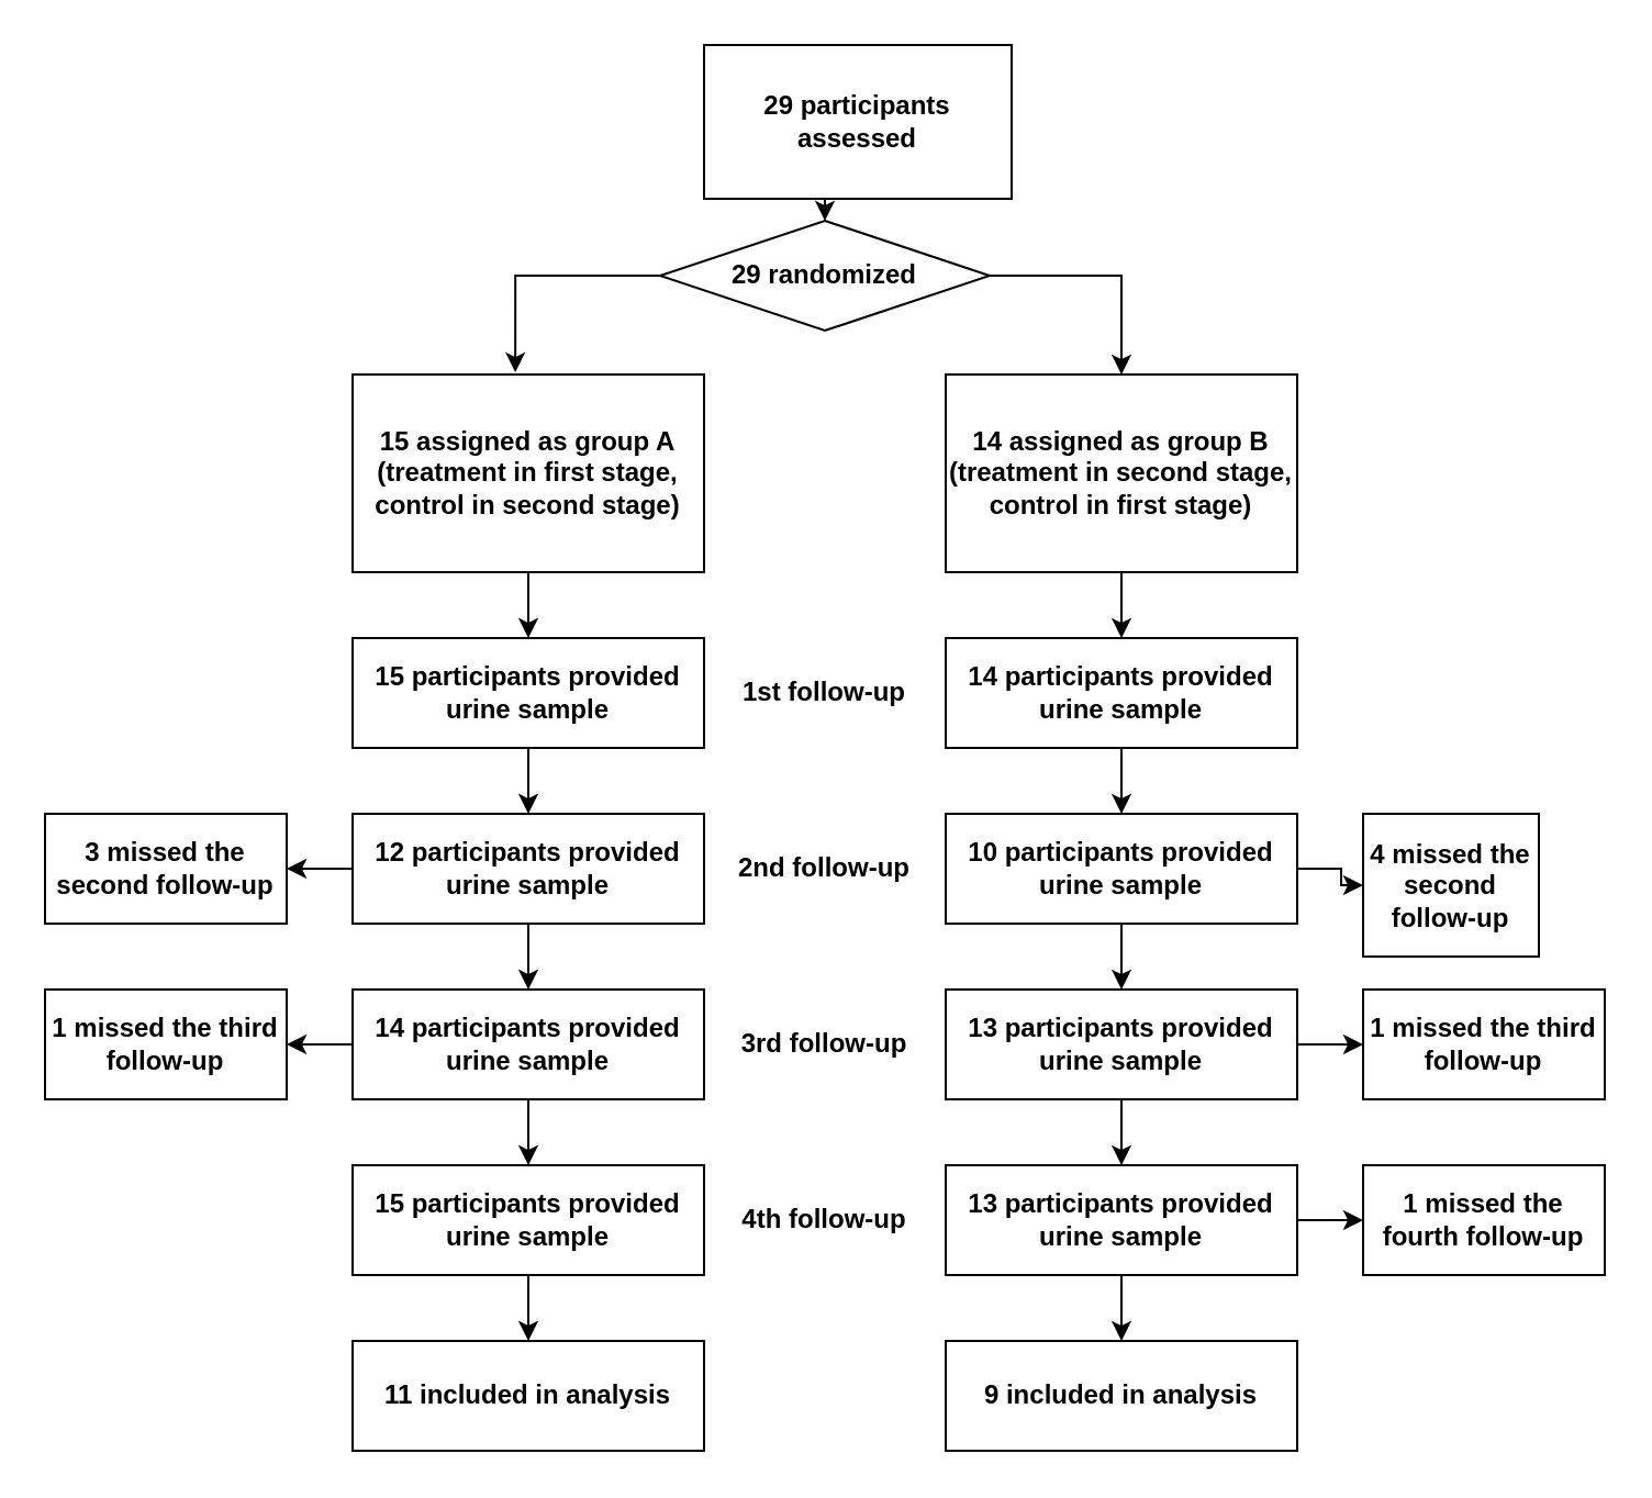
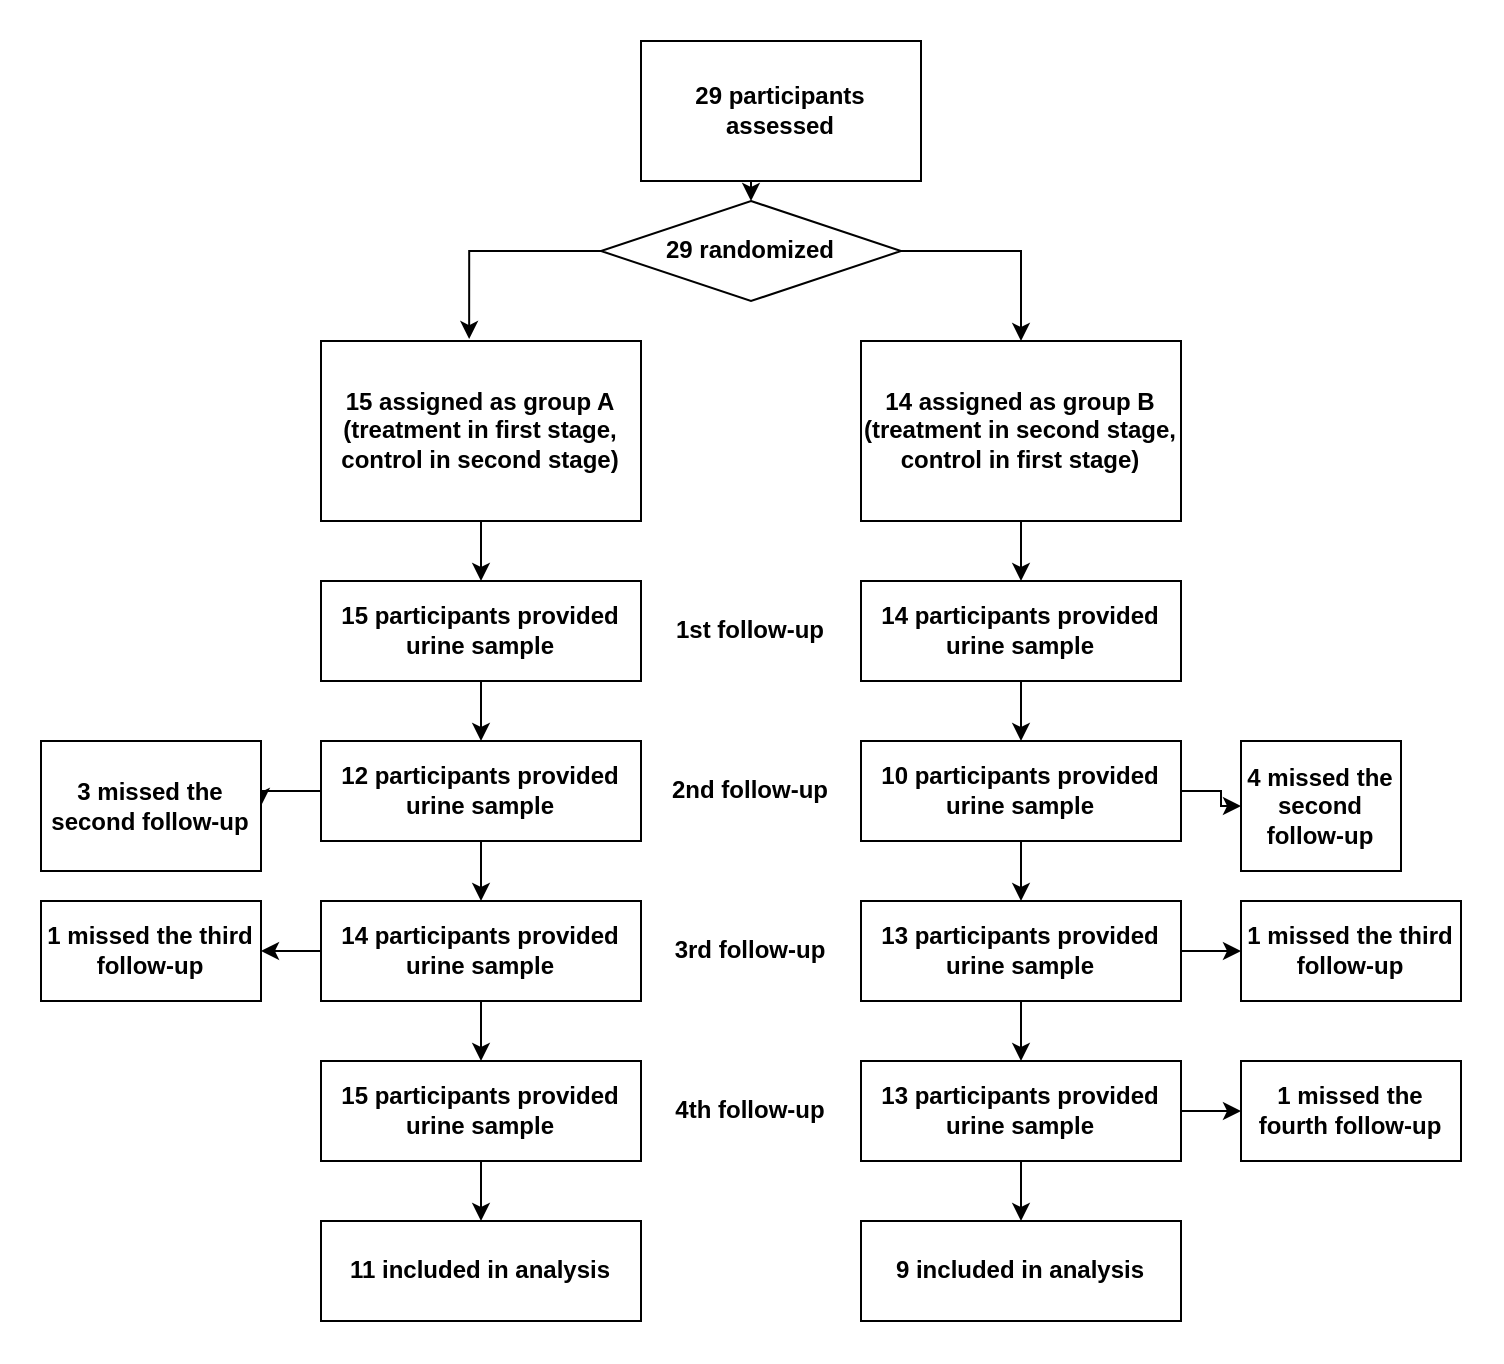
- <mxCell id="32" value="3 missed the second follow-up" style="rounded=0;whiteSpace=wrap;html=1;fontStyle=1" parent="1" vertex="1"><mxGeometry x="20" y="370" width="110" height="50" as="geometry" /></mxCell>
+ <mxCell id="32" value="3 missed the second follow-up" style="rounded=0;whiteSpace=wrap;html=1;fontStyle=1" parent="1" vertex="1"><mxGeometry x="20" y="370" width="110" height="65" as="geometry" /></mxCell>
